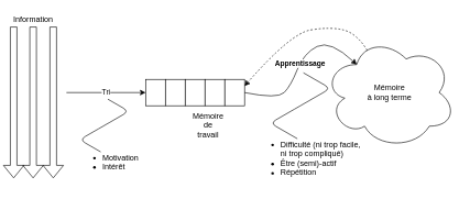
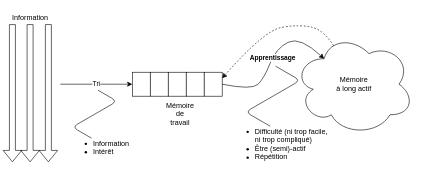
- <mxCell id="15" value="Mémoire&lt;br&gt;à long terme" style="ellipse;shape=cloud;whiteSpace=wrap;html=1;" vertex="1" parent="1"><mxGeometry x="490" y="55" width="200" height="170" as="geometry" /></mxCell>
+ <mxCell id="15" value="Mémoire&lt;br&gt;à long actif" style="ellipse;shape=cloud;whiteSpace=wrap;html=1;" vertex="1" parent="1"><mxGeometry x="490" y="55" width="200" height="170" as="geometry" /></mxCell>
- <mxCell id="14" value="Mémoire de travail" style="text;html=1;strokeColor=none;fillColor=none;align=center;verticalAlign=middle;whiteSpace=wrap;rounded=0;" vertex="1" parent="1"><mxGeometry x="295" y="180" width="40" height="20" as="geometry" /></mxCell>
+ <mxCell id="14" value="Mémoire de travail" style="text;html=1;strokeColor=none;fillColor=none;align=center;verticalAlign=middle;whiteSpace=wrap;rounded=0;" vertex="1" parent="1"><mxGeometry x="280" y="180" width="40" height="20" as="geometry" /></mxCell>
- <mxCell id="7" value="&lt;p&gt;&lt;ul&gt;&lt;li&gt;Motivation&lt;/li&gt;&lt;li&gt;Intérêt&lt;/li&gt;&lt;/ul&gt;&lt;/p&gt;" style="text;html=1;strokeColor=none;fillColor=none;spacing=5;spacingTop=-20;whiteSpace=wrap;overflow=hidden;rounded=0;" vertex="1" parent="1"><mxGeometry x="110" y="230" width="116" height="40" as="geometry" /></mxCell>
+ <mxCell id="7" value="&lt;p&gt;&lt;ul&gt;&lt;li&gt;Information&lt;/li&gt;&lt;li&gt;Intérêt&lt;/li&gt;&lt;/ul&gt;&lt;/p&gt;" style="text;html=1;strokeColor=none;fillColor=none;spacing=5;spacingTop=-20;whiteSpace=wrap;overflow=hidden;rounded=0;" vertex="1" parent="1"><mxGeometry x="110" y="230" width="116" height="40" as="geometry" /></mxCell>
